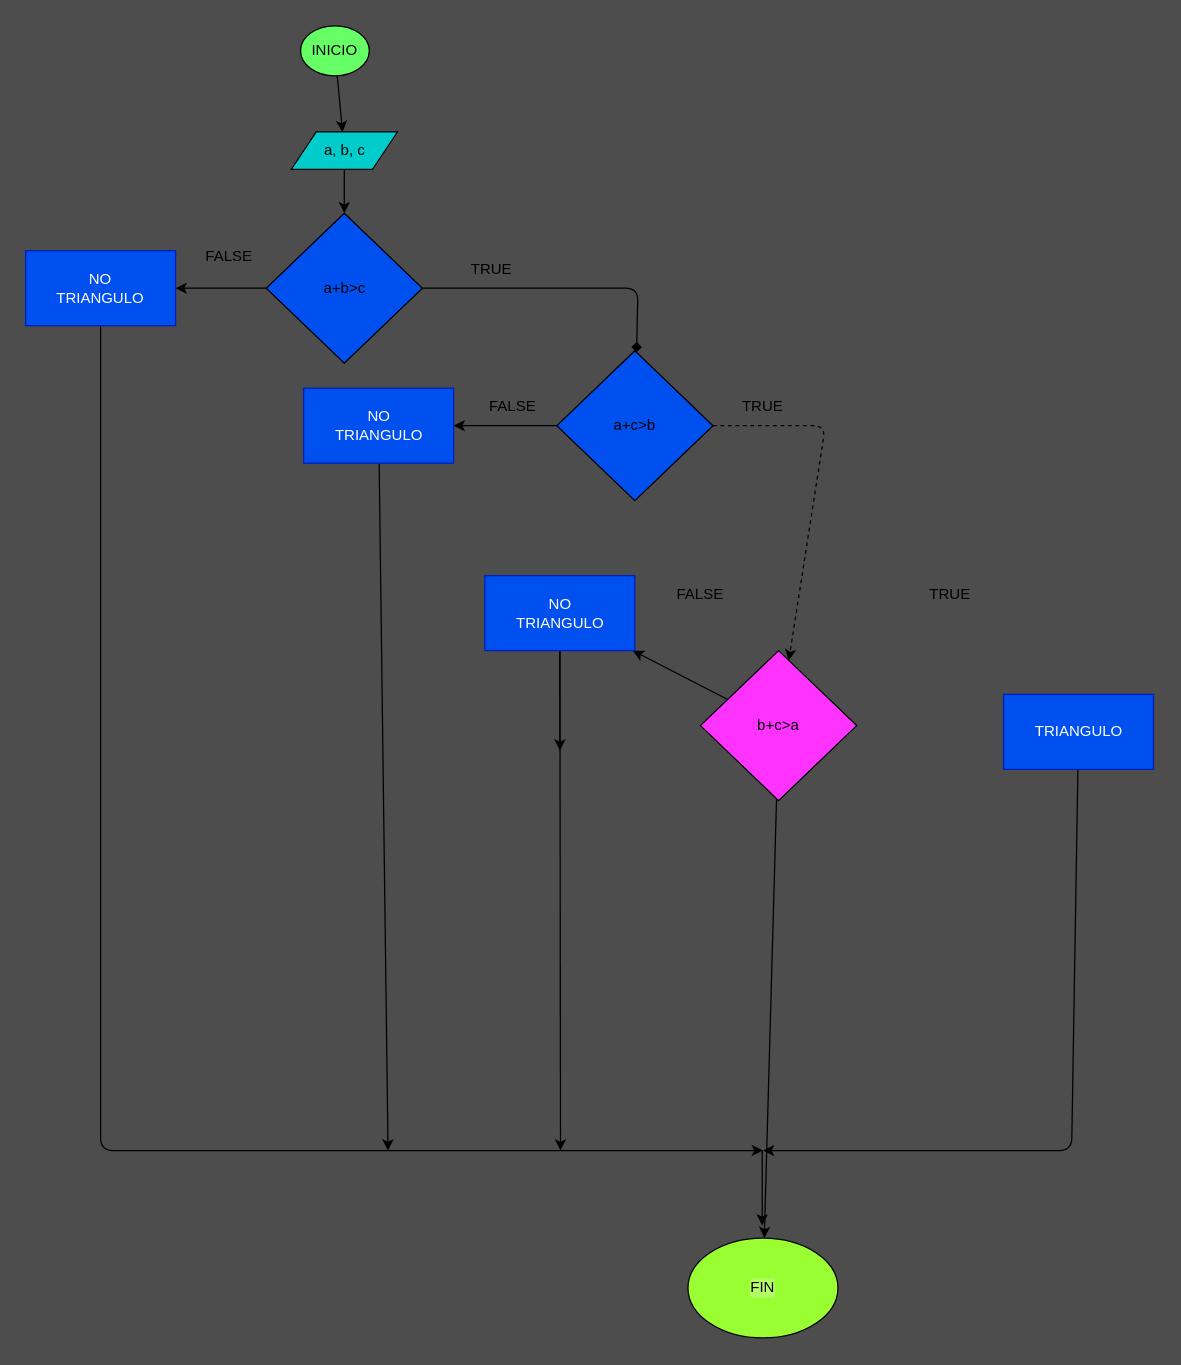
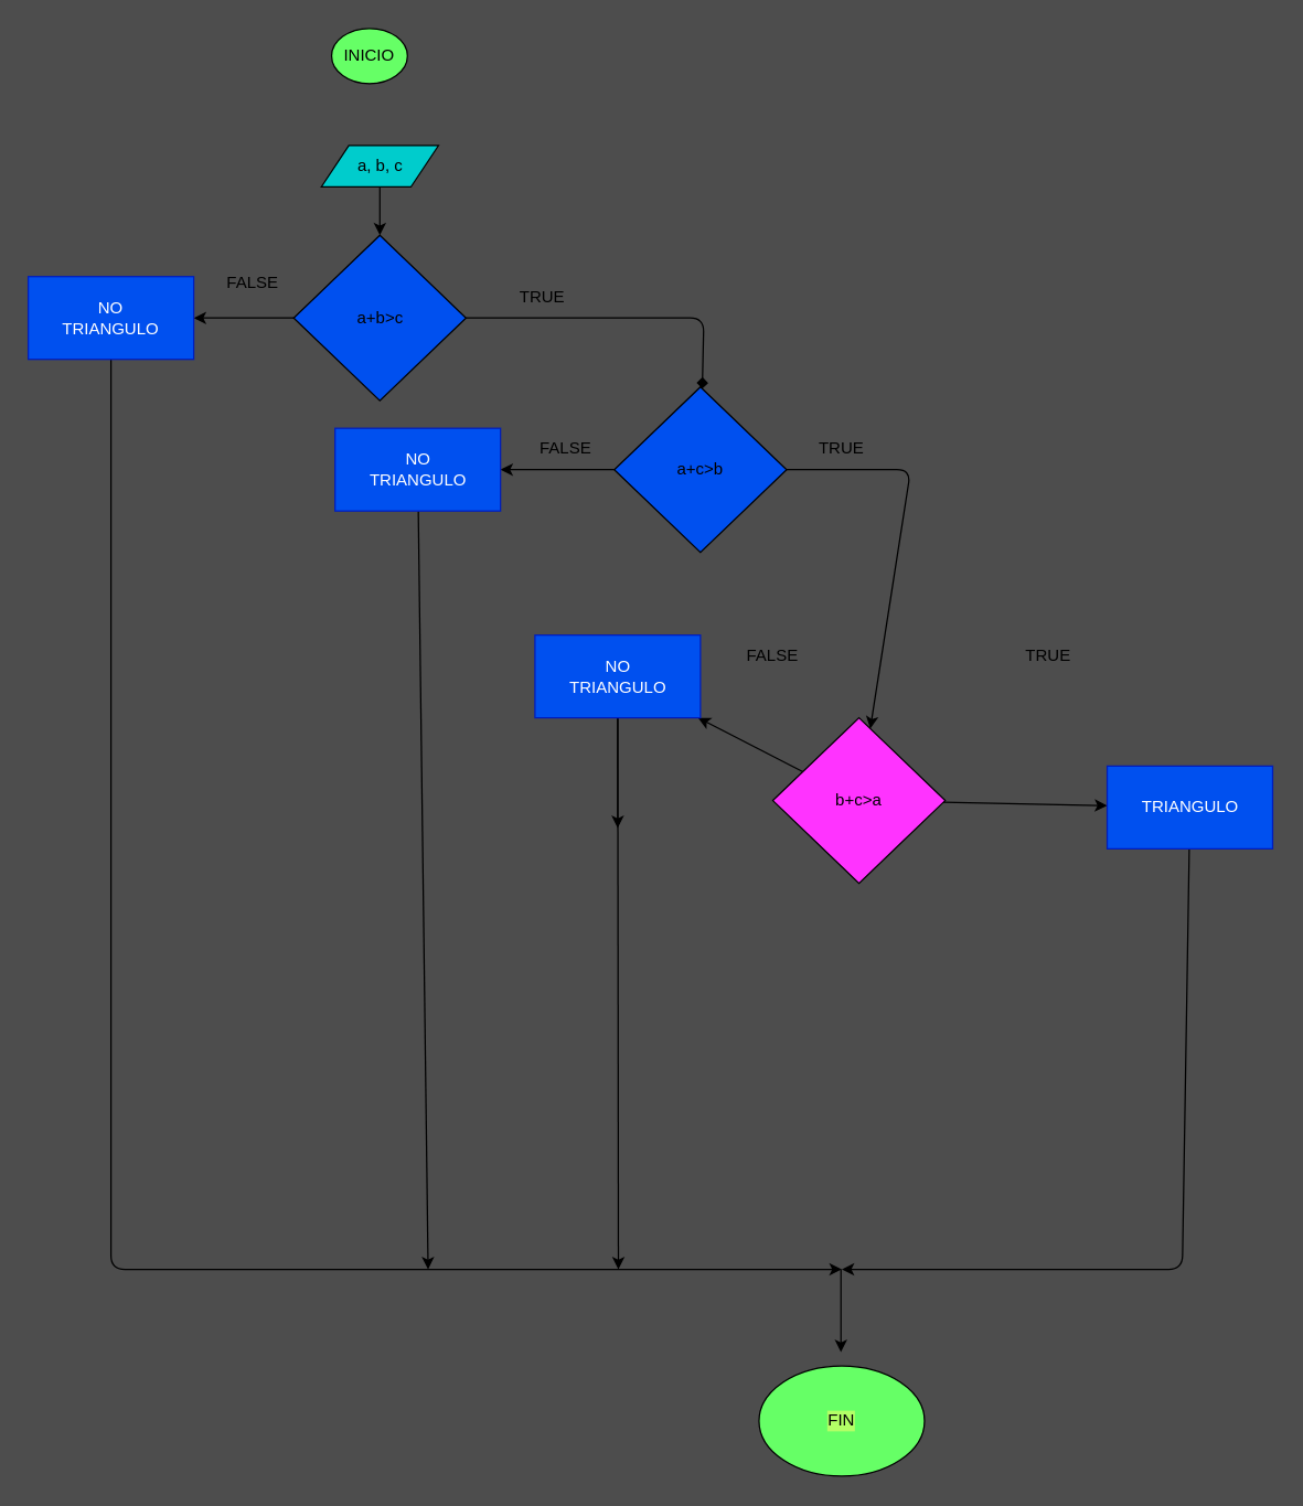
- <mxCell id="2" value="" style="edgeStyle=none;html=1;" parent="1" source="3" target="5" edge="1"><mxGeometry relative="1" as="geometry" /></mxCell>
- <mxCell id="9" value="" style="edgeStyle=none;html=1;dashed=1;" edge="1" parent="1" source="11" target="14"><mxGeometry relative="1" as="geometry"><Array as="points"><mxPoint x="660" y="340" /></Array></mxGeometry></mxCell>
+ <mxCell id="9" value="" style="edgeStyle=none;html=1;" edge="1" parent="1" source="11" target="14"><mxGeometry relative="1" as="geometry"><Array as="points"><mxPoint x="660" y="340" /></Array></mxGeometry></mxCell>
- <mxCell id="13" value="" style="edgeStyle=none;html=1;" edge="1" parent="1" source="14" target="31"><mxGeometry relative="1" as="geometry" /></mxCell>
+ <mxCell id="13" value="" style="edgeStyle=none;html=1;" edge="1" parent="1" source="14" target="23"><mxGeometry relative="1" as="geometry" /></mxCell>
- <mxCell id="31" value="FIN" style="ellipse;whiteSpace=wrap;html=1;fillColor=#99FF33;labelBackgroundColor=#B3FF66;" vertex="1" parent="1"><mxGeometry x="550" y="990" width="120" height="80" as="geometry" /></mxCell>
+ <mxCell id="31" value="FIN" style="ellipse;whiteSpace=wrap;html=1;fillColor=#66ff66;labelBackgroundColor=#B3FF66;" vertex="1" parent="1"><mxGeometry x="550" y="990" width="120" height="80" as="geometry" /></mxCell>
